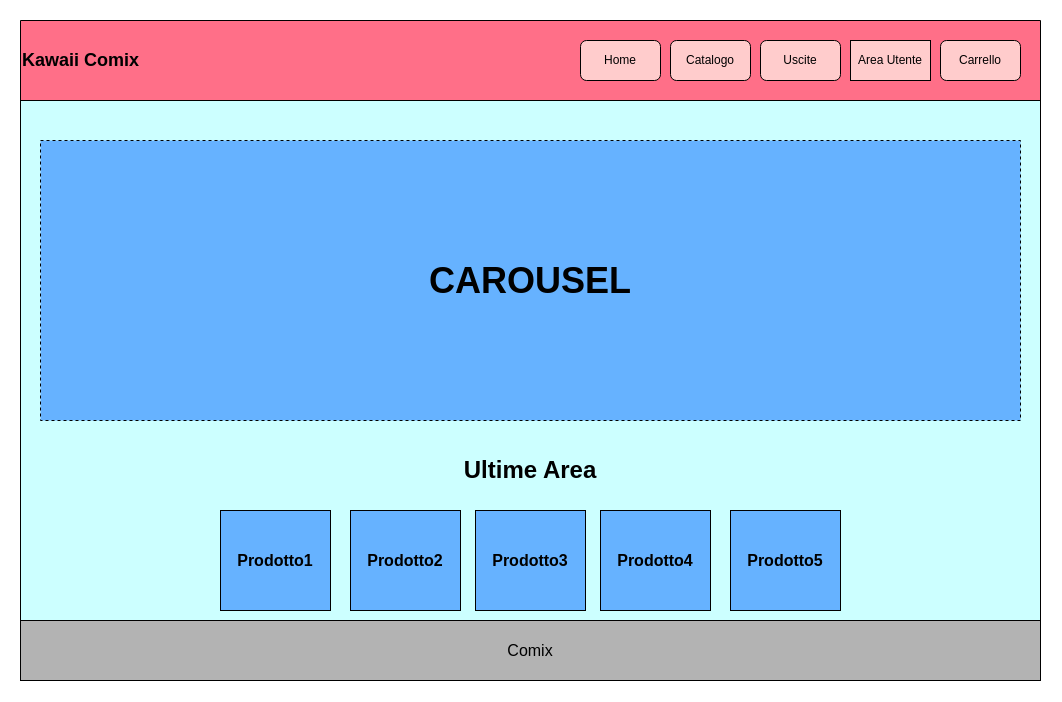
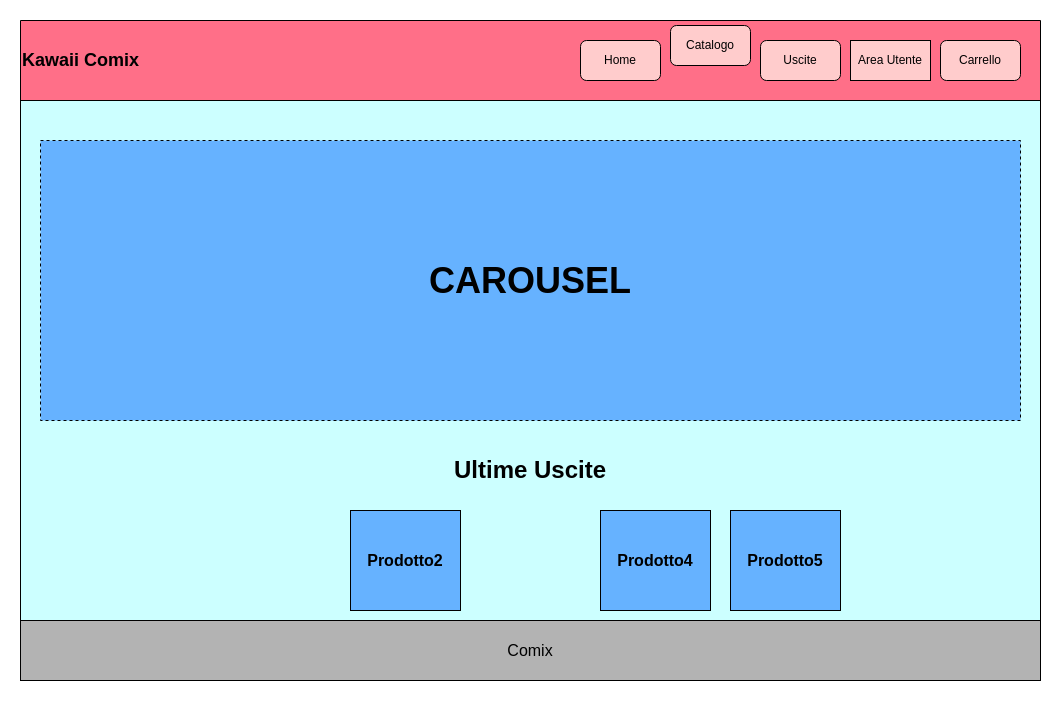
- <mxCell id="5" value="Catalogo" style="rounded=1;whiteSpace=wrap;html=1;fillColor=#FFCCCC;" parent="2" vertex="1"><mxGeometry x="650" y="20" width="80" height="40" as="geometry" /></mxCell>
+ <mxCell id="5" value="Catalogo" style="rounded=1;whiteSpace=wrap;html=1;fillColor=#FFCCCC;" parent="2" vertex="1"><mxGeometry x="650" y="5" width="80" height="40" as="geometry" /></mxCell>
- <mxCell id="14" value="&lt;h1&gt;Ultime Area&lt;/h1&gt;" style="rounded=0;whiteSpace=wrap;html=1;fillColor=none;align=center;strokeColor=none;" vertex="1" parent="2"><mxGeometry x="20" y="420" width="980" height="60" as="geometry" /></mxCell>
+ <mxCell id="14" value="&lt;h1&gt;Ultime Uscite&lt;/h1&gt;" style="rounded=0;whiteSpace=wrap;html=1;fillColor=none;align=center;strokeColor=none;" vertex="1" parent="2"><mxGeometry x="20" y="420" width="980" height="60" as="geometry" /></mxCell>
- <mxCell id="11" value="&lt;font size=&quot;3&quot;&gt;&lt;b&gt;Prodotto1&lt;/b&gt;&lt;/font&gt;" style="rounded=0;whiteSpace=wrap;html=1;fillColor=#66B2FF;" vertex="1" parent="2"><mxGeometry x="200" y="490" width="110" height="100" as="geometry" /></mxCell>
- <mxCell id="9" value="&lt;font size=&quot;3&quot;&gt;&lt;b&gt;Prodotto3&lt;/b&gt;&lt;/font&gt;" style="rounded=0;whiteSpace=wrap;html=1;fillColor=#66B2FF;" parent="2" vertex="1"><mxGeometry x="455" y="490" width="110" height="100" as="geometry" /></mxCell>
